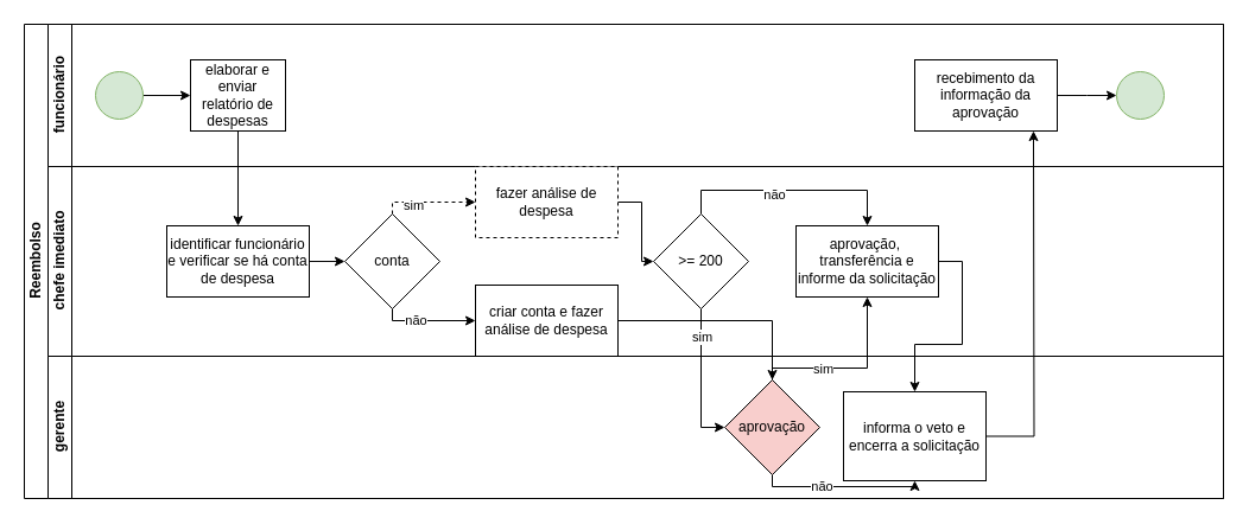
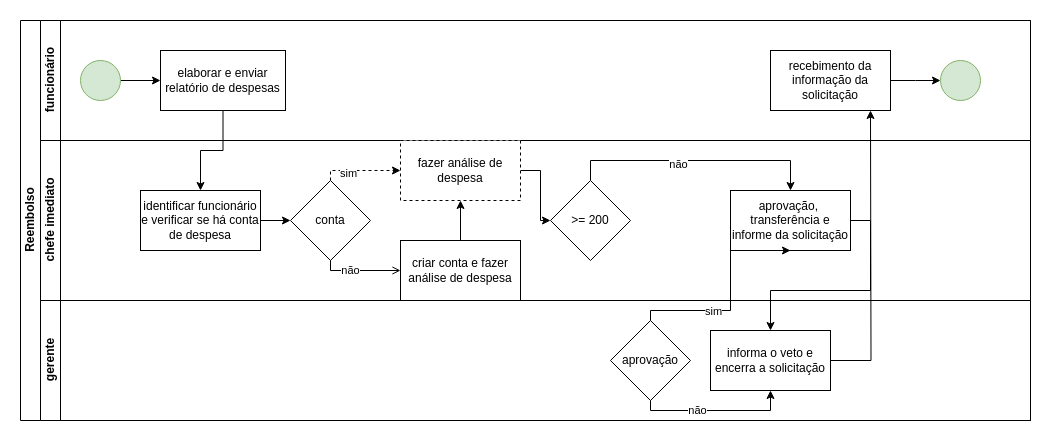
- <mxCell id="6" value="elaborar e enviar relatório de despesas" style="rounded=0;whiteSpace=wrap;html=1;fontFamily=Helvetica;fontSize=12;fontColor=#000000;align=center;" parent="3" vertex="1"><mxGeometry x="120" y="30" width="80" height="60" as="geometry" /></mxCell>
+ <mxCell id="6" value="elaborar e enviar relatório de despesas" style="rounded=0;whiteSpace=wrap;html=1;fontFamily=Helvetica;fontSize=12;fontColor=#000000;align=center;" parent="3" vertex="1"><mxGeometry x="120" y="30" width="125" height="60" as="geometry" /></mxCell>
- <mxCell id="7" value="recebimento da informação da aprovação" style="rounded=0;whiteSpace=wrap;html=1;" vertex="1" parent="3"><mxGeometry x="730" y="30" width="120" height="60" as="geometry" /></mxCell>
+ <mxCell id="7" value="recebimento da informação da solicitação" style="rounded=0;whiteSpace=wrap;html=1;" vertex="1" parent="3"><mxGeometry x="730" y="30" width="120" height="60" as="geometry" /></mxCell>
- <mxCell id="24" value="aprovação,&amp;nbsp; transferência e informe da solicitação" style="whiteSpace=wrap;html=1;" vertex="1" parent="9"><mxGeometry x="630" y="50" width="120" height="60" as="geometry" /></mxCell>
+ <mxCell id="24" value="aprovação,&amp;nbsp; transferência e informe da solicitação" style="whiteSpace=wrap;html=1;" vertex="1" parent="9"><mxGeometry x="690" y="50" width="120" height="60" as="geometry" /></mxCell>
- <mxCell id="18" style="edgeStyle=orthogonalEdgeStyle;rounded=0;orthogonalLoop=1;jettySize=auto;html=1;exitX=0.5;exitY=1;exitDx=0;exitDy=0;entryX=0;entryY=0.5;entryDx=0;entryDy=0;" edge="1" parent="9" source="14" target="17"><mxGeometry relative="1" as="geometry"><Array as="points"><mxPoint x="290" y="130" /></Array></mxGeometry></mxCell>
+ <mxCell id="18" style="edgeStyle=orthogonalEdgeStyle;rounded=0;orthogonalLoop=1;jettySize=auto;html=1;exitX=0.5;exitY=1;exitDx=0;exitDy=0;entryX=0;entryY=0.5;entryDx=0;entryDy=0;endArrow=open;" edge="1" parent="9" source="14" target="17"><mxGeometry relative="1" as="geometry"><Array as="points"><mxPoint x="290" y="130" /></Array></mxGeometry></mxCell>
- <mxCell id="20" value="" style="edgeStyle=orthogonalEdgeStyle;rounded=0;orthogonalLoop=1;jettySize=auto;html=1;" edge="1" parent="9" source="17" target="29"><mxGeometry relative="1" as="geometry" /></mxCell>
+ <mxCell id="20" value="" style="edgeStyle=orthogonalEdgeStyle;rounded=0;orthogonalLoop=1;jettySize=auto;html=1;" edge="1" parent="9" source="17" target="16"><mxGeometry relative="1" as="geometry" /></mxCell>
- <mxCell id="32" style="edgeStyle=orthogonalEdgeStyle;rounded=0;orthogonalLoop=1;jettySize=auto;html=1;exitX=0.5;exitY=1;exitDx=0;exitDy=0;entryX=0;entryY=0.5;entryDx=0;entryDy=0;" edge="1" parent="2" source="23" target="29"><mxGeometry relative="1" as="geometry" /></mxCell>
- <mxCell id="33" value="sim" style="edgeLabel;html=1;align=center;verticalAlign=middle;resizable=0;points=[];" vertex="1" connectable="0" parent="32"><mxGeometry x="-0.616" relative="1" as="geometry"><mxPoint as="offset" /></mxGeometry></mxCell>
- <mxCell id="29" value="aprovação" style="rhombus;whiteSpace=wrap;html=1;fillColor=#f8cecc;" vertex="1" parent="26"><mxGeometry x="570" y="20" width="80" height="80" as="geometry" /></mxCell>
+ <mxCell id="29" value="aprovação" style="rhombus;whiteSpace=wrap;html=1;" vertex="1" parent="26"><mxGeometry x="570" y="20" width="80" height="80" as="geometry" /></mxCell>
- <mxCell id="30" value="informa o veto e encerra a solicitação" style="rounded=0;whiteSpace=wrap;html=1;" vertex="1" parent="26"><mxGeometry x="670" y="30" width="120" height="75" as="geometry" /></mxCell>
+ <mxCell id="30" value="informa o veto e encerra a solicitação" style="rounded=0;whiteSpace=wrap;html=1;" vertex="1" parent="26"><mxGeometry x="670" y="30" width="120" height="60" as="geometry" /></mxCell>
